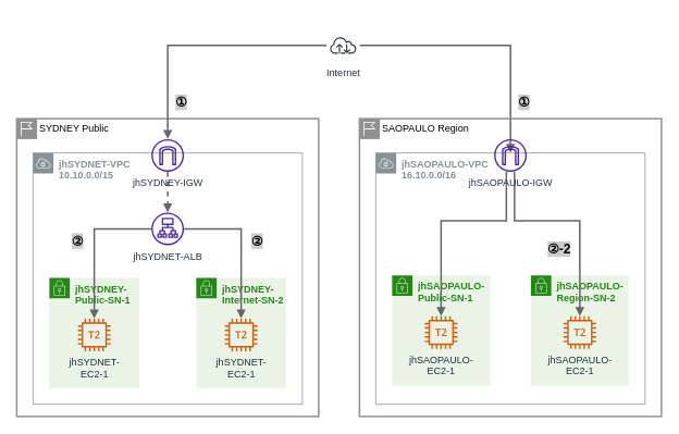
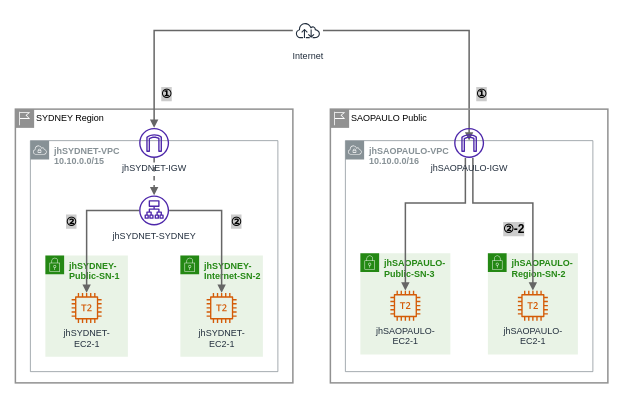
- <mxCell id="17" value="Internet" style="sketch=0;outlineConnect=0;fontColor=#232F3E;gradientColor=none;strokeColor=#232F3E;fillColor=#ffffff;dashed=0;verticalLabelPosition=bottom;verticalAlign=top;align=center;html=1;fontSize=12;fontStyle=0;aspect=fixed;shape=mxgraph.aws4.resourceIcon;resIcon=mxgraph.aws4.internet;" vertex="1" parent="1"><mxGeometry x="400" y="35" width="40" height="40" as="geometry" /></mxCell>
+ <mxCell id="17" value="Internet" style="sketch=0;outlineConnect=0;fontColor=#232F3E;gradientColor=none;strokeColor=#232F3E;fillColor=#ffffff;dashed=0;verticalLabelPosition=bottom;verticalAlign=top;align=center;html=1;fontSize=12;fontStyle=0;aspect=fixed;shape=mxgraph.aws4.resourceIcon;resIcon=mxgraph.aws4.internet;" vertex="1" parent="1"><mxGeometry x="390" y="20" width="40" height="40" as="geometry" /></mxCell>
- <mxCell id="2" value="SYDNEY Public" style="shape=mxgraph.ibm.box;prType=region;fontStyle=0;verticalAlign=top;align=left;spacingLeft=32;spacingTop=4;fillColor=none;rounded=0;whiteSpace=wrap;html=1;strokeColor=#919191;strokeWidth=2;dashed=0;container=1;spacing=-4;collapsible=0;expand=0;recursiveResize=0;" vertex="1" parent="1"><mxGeometry x="20" y="145" width="370" height="365" as="geometry" /></mxCell>
+ <mxCell id="2" value="SYDNEY Region" style="shape=mxgraph.ibm.box;prType=region;fontStyle=0;verticalAlign=top;align=left;spacingLeft=32;spacingTop=4;fillColor=none;rounded=0;whiteSpace=wrap;html=1;strokeColor=#919191;strokeWidth=2;dashed=0;container=1;spacing=-4;collapsible=0;expand=0;recursiveResize=0;" vertex="1" parent="1"><mxGeometry x="20" y="145" width="370" height="365" as="geometry" /></mxCell>
- <mxCell id="18" value="SAOPAULO Region" style="shape=mxgraph.ibm.box;prType=region;fontStyle=0;verticalAlign=top;align=left;spacingLeft=32;spacingTop=4;fillColor=none;rounded=0;whiteSpace=wrap;html=1;strokeColor=#919191;strokeWidth=2;dashed=0;container=1;spacing=-4;collapsible=0;expand=0;recursiveResize=0;" vertex="1" parent="1"><mxGeometry x="440" y="145" width="370" height="365" as="geometry" /></mxCell>
+ <mxCell id="18" value="SAOPAULO Public" style="shape=mxgraph.ibm.box;prType=region;fontStyle=0;verticalAlign=top;align=left;spacingLeft=32;spacingTop=4;fillColor=none;rounded=0;whiteSpace=wrap;html=1;strokeColor=#919191;strokeWidth=2;dashed=0;container=1;spacing=-4;collapsible=0;expand=0;recursiveResize=0;" vertex="1" parent="1"><mxGeometry x="440" y="145" width="370" height="365" as="geometry" /></mxCell>
- <mxCell id="19" value="&lt;b&gt;jhSAOPAULO-VPC&lt;br&gt;16.10.0.0/16&lt;/b&gt;" style="sketch=0;outlineConnect=0;gradientColor=none;html=1;whiteSpace=wrap;fontSize=12;fontStyle=0;shape=mxgraph.aws4.group;grIcon=mxgraph.aws4.group_vpc;strokeColor=#879196;fillColor=none;verticalAlign=top;align=left;spacingLeft=30;fontColor=#879196;dashed=0;" vertex="1" parent="18"><mxGeometry x="20" y="42" width="330" height="308" as="geometry" /></mxCell>
+ <mxCell id="19" value="&lt;b&gt;jhSAOPAULO-VPC&lt;br&gt;10.10.0.0/16&lt;/b&gt;" style="sketch=0;outlineConnect=0;gradientColor=none;html=1;whiteSpace=wrap;fontSize=12;fontStyle=0;shape=mxgraph.aws4.group;grIcon=mxgraph.aws4.group_vpc;strokeColor=#879196;fillColor=none;verticalAlign=top;align=left;spacingLeft=30;fontColor=#879196;dashed=0;" vertex="1" parent="18"><mxGeometry x="20" y="42" width="330" height="308" as="geometry" /></mxCell>
- <mxCell id="9" value="jhSYDNEY-IGW" style="sketch=0;outlineConnect=0;fontColor=#232F3E;gradientColor=none;fillColor=#4D27AA;strokeColor=none;dashed=0;verticalLabelPosition=bottom;verticalAlign=top;align=center;html=1;fontSize=12;fontStyle=0;aspect=fixed;pointerEvents=1;shape=mxgraph.aws4.internet_gateway;" vertex="1" parent="2"><mxGeometry x="165" y="25" width="40" height="40" as="geometry" /></mxCell>
+ <mxCell id="9" value="jhSYDNET-IGW" style="sketch=0;outlineConnect=0;fontColor=#232F3E;gradientColor=none;fillColor=#4D27AA;strokeColor=none;dashed=0;verticalLabelPosition=bottom;verticalAlign=top;align=center;html=1;fontSize=12;fontStyle=0;aspect=fixed;pointerEvents=1;shape=mxgraph.aws4.internet_gateway;" vertex="1" parent="2"><mxGeometry x="165" y="25" width="40" height="40" as="geometry" /></mxCell>
- <mxCell id="12" value="jhSYDNET-ALB" style="sketch=0;outlineConnect=0;fontColor=#232F3E;gradientColor=none;fillColor=#4D27AA;strokeColor=none;dashed=0;verticalLabelPosition=bottom;verticalAlign=top;align=center;html=1;fontSize=12;fontStyle=0;aspect=fixed;pointerEvents=1;shape=mxgraph.aws4.application_load_balancer;" vertex="1" parent="2"><mxGeometry x="165" y="115" width="40" height="40" as="geometry" /></mxCell>
+ <mxCell id="12" value="jhSYDNET-SYDNEY" style="sketch=0;outlineConnect=0;fontColor=#232F3E;gradientColor=none;fillColor=#4D27AA;strokeColor=none;dashed=0;verticalLabelPosition=bottom;verticalAlign=top;align=center;html=1;fontSize=12;fontStyle=0;aspect=fixed;pointerEvents=1;shape=mxgraph.aws4.application_load_balancer;" vertex="1" parent="2"><mxGeometry x="165" y="115" width="40" height="40" as="geometry" /></mxCell>
- <mxCell id="20" value="&lt;b&gt;jhSAOPAULO-Public-SN-1&lt;/b&gt;" style="points=[[0,0],[0.25,0],[0.5,0],[0.75,0],[1,0],[1,0.25],[1,0.5],[1,0.75],[1,1],[0.75,1],[0.5,1],[0.25,1],[0,1],[0,0.75],[0,0.5],[0,0.25]];outlineConnect=0;gradientColor=none;html=1;whiteSpace=wrap;fontSize=12;fontStyle=0;container=1;pointerEvents=0;collapsible=0;recursiveResize=0;shape=mxgraph.aws4.group;grIcon=mxgraph.aws4.group_security_group;grStroke=0;strokeColor=#248814;fillColor=#E9F3E6;verticalAlign=top;align=left;spacingLeft=30;fontColor=#248814;dashed=0;" vertex="1" parent="18"><mxGeometry x="40" y="192" width="120" height="135" as="geometry" /></mxCell>
+ <mxCell id="20" value="&lt;b&gt;jhSAOPAULO-Public-SN-3&lt;/b&gt;" style="points=[[0,0],[0.25,0],[0.5,0],[0.75,0],[1,0],[1,0.25],[1,0.5],[1,0.75],[1,1],[0.75,1],[0.5,1],[0.25,1],[0,1],[0,0.75],[0,0.5],[0,0.25]];outlineConnect=0;gradientColor=none;html=1;whiteSpace=wrap;fontSize=12;fontStyle=0;container=1;pointerEvents=0;collapsible=0;recursiveResize=0;shape=mxgraph.aws4.group;grIcon=mxgraph.aws4.group_security_group;grStroke=0;strokeColor=#248814;fillColor=#E9F3E6;verticalAlign=top;align=left;spacingLeft=30;fontColor=#248814;dashed=0;" vertex="1" parent="18"><mxGeometry x="40" y="192" width="120" height="135" as="geometry" /></mxCell>
